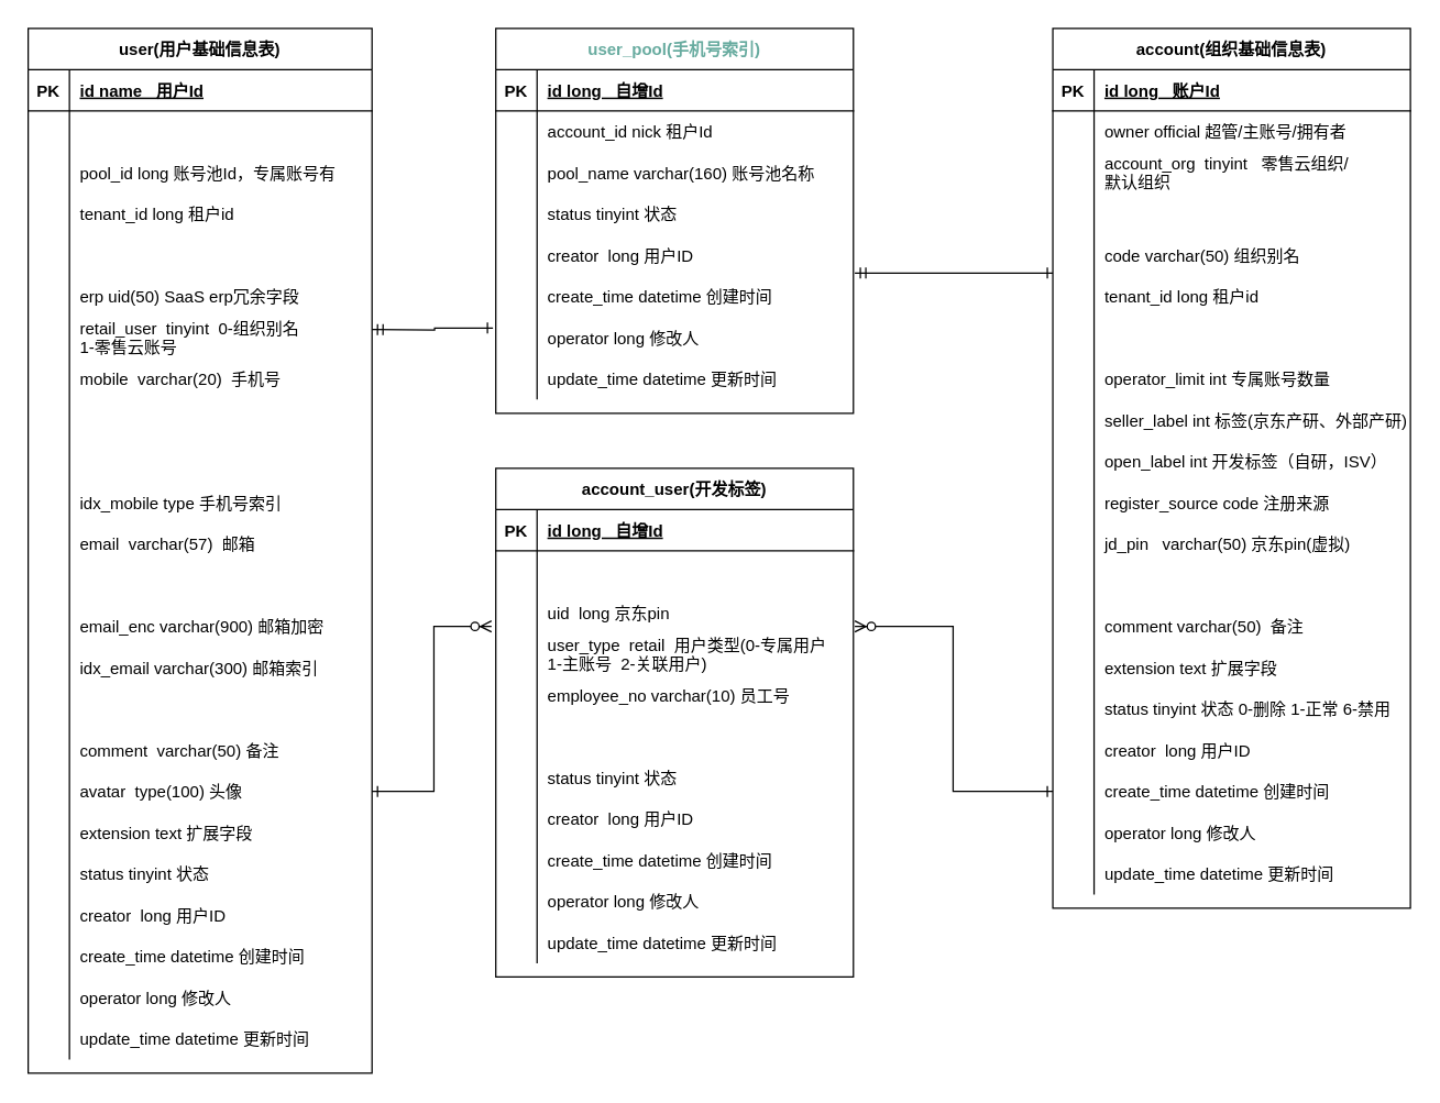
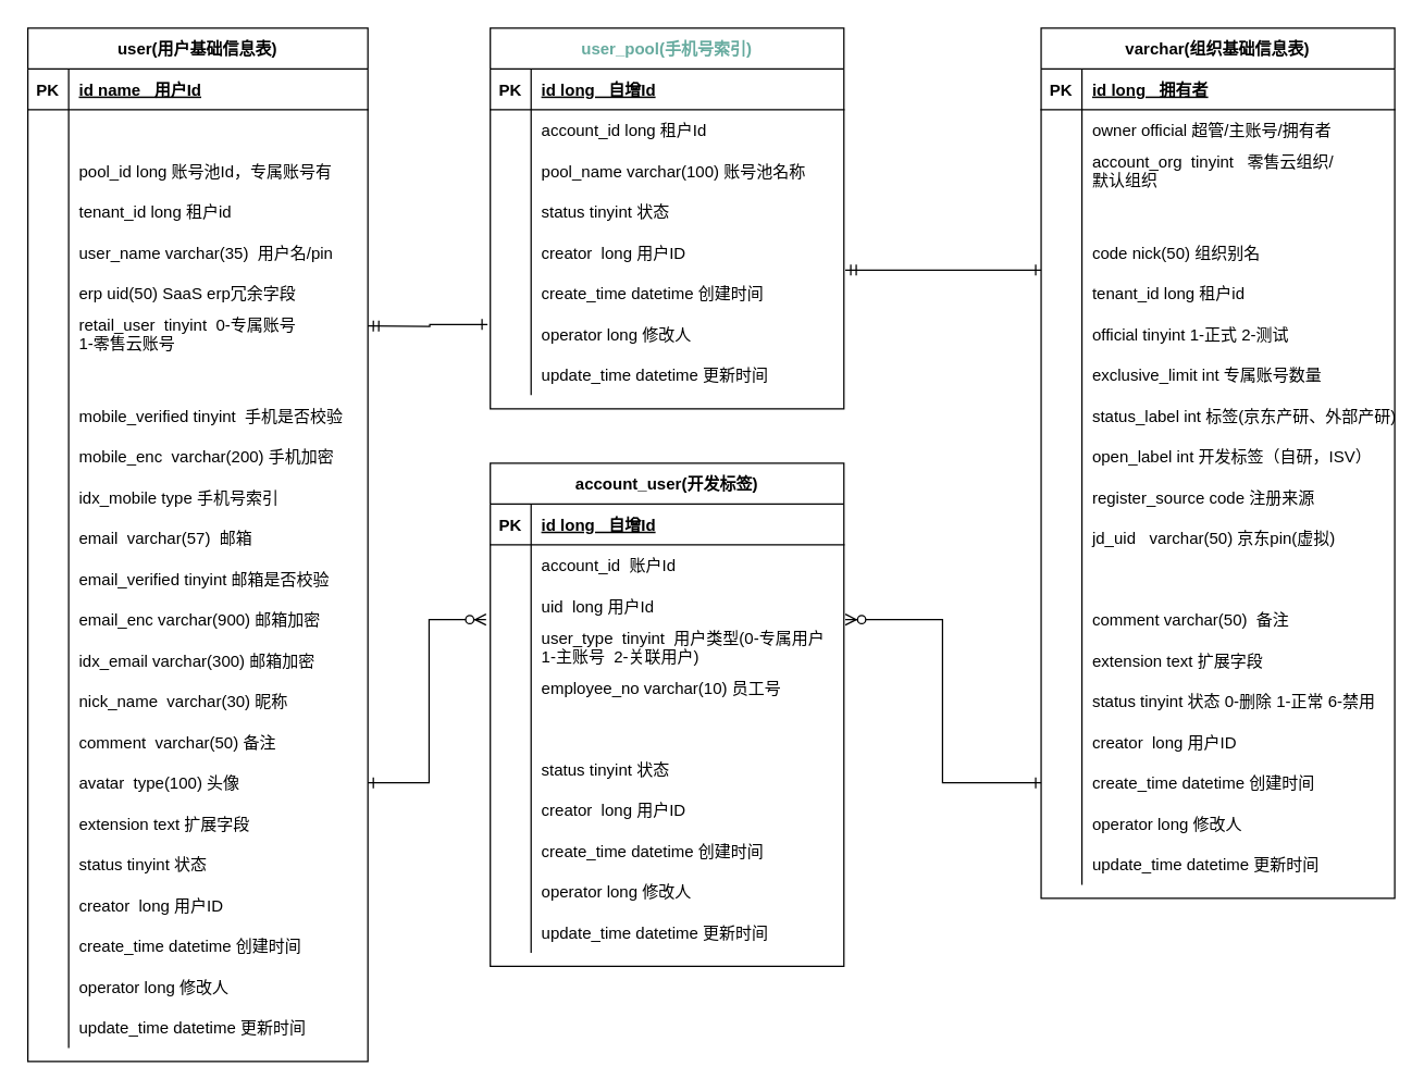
- <mxCell id="2" value="account(组织基础信息表)" style="shape=table;startSize=30;container=1;collapsible=1;childLayout=tableLayout;fixedRows=1;rowLines=0;fontStyle=1;align=center;resizeLast=1;" vertex="1" parent="1"><mxGeometry x="765" y="20" width="260" height="640" as="geometry" /></mxCell>
+ <mxCell id="2" value="varchar(组织基础信息表)" style="shape=table;startSize=30;container=1;collapsible=1;childLayout=tableLayout;fixedRows=1;rowLines=0;fontStyle=1;align=center;resizeLast=1;" vertex="1" parent="1"><mxGeometry x="765" y="20" width="260" height="640" as="geometry" /></mxCell>
- <mxCell id="5" value="id long   账户Id" style="shape=partialRectangle;overflow=hidden;connectable=0;fillColor=none;top=0;left=0;bottom=0;right=0;align=left;spacingLeft=6;fontStyle=5;" vertex="1" parent="3"><mxGeometry x="30" width="230" height="30" as="geometry"><mxRectangle width="230" height="30" as="alternateBounds" /></mxGeometry></mxCell>
+ <mxCell id="5" value="id long   拥有者" style="shape=partialRectangle;overflow=hidden;connectable=0;fillColor=none;top=0;left=0;bottom=0;right=0;align=left;spacingLeft=6;fontStyle=5;" vertex="1" parent="3"><mxGeometry x="30" width="230" height="30" as="geometry"><mxRectangle width="230" height="30" as="alternateBounds" /></mxGeometry></mxCell>
- <mxCell id="174" value="account_id nick 租户Id" style="shape=partialRectangle;overflow=hidden;connectable=0;fillColor=none;top=0;left=0;bottom=0;right=0;align=left;spacingLeft=6;" vertex="1" parent="172"><mxGeometry x="30" width="230" height="30" as="geometry"><mxRectangle width="230" height="30" as="alternateBounds" /></mxGeometry></mxCell>
+ <mxCell id="174" value="account_id long 租户Id" style="shape=partialRectangle;overflow=hidden;connectable=0;fillColor=none;top=0;left=0;bottom=0;right=0;align=left;spacingLeft=6;" vertex="1" parent="172"><mxGeometry x="30" width="230" height="30" as="geometry"><mxRectangle width="230" height="30" as="alternateBounds" /></mxGeometry></mxCell>
- <mxCell id="177" value="pool_name varchar(160) 账号池名称" style="shape=partialRectangle;overflow=hidden;connectable=0;fillColor=none;top=0;left=0;bottom=0;right=0;align=left;spacingLeft=6;" vertex="1" parent="175"><mxGeometry x="30" width="230" height="30" as="geometry"><mxRectangle width="230" height="30" as="alternateBounds" /></mxGeometry></mxCell>
+ <mxCell id="177" value="pool_name varchar(100) 账号池名称" style="shape=partialRectangle;overflow=hidden;connectable=0;fillColor=none;top=0;left=0;bottom=0;right=0;align=left;spacingLeft=6;" vertex="1" parent="175"><mxGeometry x="30" width="230" height="30" as="geometry"><mxRectangle width="230" height="30" as="alternateBounds" /></mxGeometry></mxCell>
+ <mxCell id="75" value="user_name varchar(35)  用户名/pin" style="shape=partialRectangle;overflow=hidden;connectable=0;fillColor=none;top=0;left=0;bottom=0;right=0;align=left;spacingLeft=6;" vertex="1" parent="73"><mxGeometry x="30" width="220" height="30" as="geometry"><mxRectangle width="220" height="30" as="alternateBounds" /></mxGeometry></mxCell>
- <mxCell id="16" value="code varchar(50) 组织别名" style="shape=partialRectangle;overflow=hidden;connectable=0;fillColor=none;top=0;left=0;bottom=0;right=0;align=left;spacingLeft=6;" vertex="1" parent="14"><mxGeometry x="30" width="230" height="30" as="geometry"><mxRectangle width="230" height="30" as="alternateBounds" /></mxGeometry></mxCell>
+ <mxCell id="16" value="code nick(50) 组织别名" style="shape=partialRectangle;overflow=hidden;connectable=0;fillColor=none;top=0;left=0;bottom=0;right=0;align=left;spacingLeft=6;" vertex="1" parent="14"><mxGeometry x="30" width="230" height="30" as="geometry"><mxRectangle width="230" height="30" as="alternateBounds" /></mxGeometry></mxCell>
- <mxCell id="81" value="retail_user  tinyint  0-组织别名&#10;1-零售云账号" style="shape=partialRectangle;overflow=hidden;connectable=0;fillColor=none;top=0;left=0;bottom=0;right=0;align=left;spacingLeft=6;" vertex="1" parent="79"><mxGeometry x="30" width="220" height="30" as="geometry"><mxRectangle width="220" height="30" as="alternateBounds" /></mxGeometry></mxCell>
+ <mxCell id="81" value="retail_user  tinyint  0-专属账号&#10;1-零售云账号" style="shape=partialRectangle;overflow=hidden;connectable=0;fillColor=none;top=0;left=0;bottom=0;right=0;align=left;spacingLeft=6;" vertex="1" parent="79"><mxGeometry x="30" width="220" height="30" as="geometry"><mxRectangle width="220" height="30" as="alternateBounds" /></mxGeometry></mxCell>
+ <mxCell id="22" value="official tinyint 1-正式 2-测试" style="shape=partialRectangle;overflow=hidden;connectable=0;fillColor=none;top=0;left=0;bottom=0;right=0;align=left;spacingLeft=6;" vertex="1" parent="20"><mxGeometry x="30" width="230" height="30" as="geometry"><mxRectangle width="230" height="30" as="alternateBounds" /></mxGeometry></mxCell>
- <mxCell id="84" value="mobile  varchar(20)  手机号" style="shape=partialRectangle;overflow=hidden;connectable=0;fillColor=none;top=0;left=0;bottom=0;right=0;align=left;spacingLeft=6;" vertex="1" parent="82"><mxGeometry x="30" width="220" height="30" as="geometry"><mxRectangle width="220" height="30" as="alternateBounds" /></mxGeometry></mxCell>
- <mxCell id="25" value="operator_limit int 专属账号数量" style="shape=partialRectangle;overflow=hidden;connectable=0;fillColor=none;top=0;left=0;bottom=0;right=0;align=left;spacingLeft=6;" vertex="1" parent="23"><mxGeometry x="30" width="230" height="30" as="geometry"><mxRectangle width="230" height="30" as="alternateBounds" /></mxGeometry></mxCell>
+ <mxCell id="25" value="exclusive_limit int 专属账号数量" style="shape=partialRectangle;overflow=hidden;connectable=0;fillColor=none;top=0;left=0;bottom=0;right=0;align=left;spacingLeft=6;" vertex="1" parent="23"><mxGeometry x="30" width="230" height="30" as="geometry"><mxRectangle width="230" height="30" as="alternateBounds" /></mxGeometry></mxCell>
+ <mxCell id="87" value="mobile_verified tinyint  手机是否校验" style="shape=partialRectangle;overflow=hidden;connectable=0;fillColor=none;top=0;left=0;bottom=0;right=0;align=left;spacingLeft=6;" vertex="1" parent="85"><mxGeometry x="30" width="220" height="30" as="geometry"><mxRectangle width="220" height="30" as="alternateBounds" /></mxGeometry></mxCell>
- <mxCell id="28" value="seller_label int 标签(京东产研、外部产研)" style="shape=partialRectangle;overflow=hidden;connectable=0;fillColor=none;top=0;left=0;bottom=0;right=0;align=left;spacingLeft=6;" vertex="1" parent="26"><mxGeometry x="30" width="230" height="30" as="geometry"><mxRectangle width="230" height="30" as="alternateBounds" /></mxGeometry></mxCell>
+ <mxCell id="28" value="status_label int 标签(京东产研、外部产研)" style="shape=partialRectangle;overflow=hidden;connectable=0;fillColor=none;top=0;left=0;bottom=0;right=0;align=left;spacingLeft=6;" vertex="1" parent="26"><mxGeometry x="30" width="230" height="30" as="geometry"><mxRectangle width="230" height="30" as="alternateBounds" /></mxGeometry></mxCell>
+ <mxCell id="90" value="mobile_enc  varchar(200) 手机加密" style="shape=partialRectangle;overflow=hidden;connectable=0;fillColor=none;top=0;left=0;bottom=0;right=0;align=left;spacingLeft=6;" vertex="1" parent="88"><mxGeometry x="30" width="220" height="30" as="geometry"><mxRectangle width="220" height="30" as="alternateBounds" /></mxGeometry></mxCell>
- <mxCell id="37" value="jd_pin   varchar(50) 京东pin(虚拟)" style="shape=partialRectangle;overflow=hidden;connectable=0;fillColor=none;top=0;left=0;bottom=0;right=0;align=left;spacingLeft=6;" vertex="1" parent="35"><mxGeometry x="30" width="230" height="30" as="geometry"><mxRectangle width="230" height="30" as="alternateBounds" /></mxGeometry></mxCell>
+ <mxCell id="37" value="jd_uid   varchar(50) 京东pin(虚拟)" style="shape=partialRectangle;overflow=hidden;connectable=0;fillColor=none;top=0;left=0;bottom=0;right=0;align=left;spacingLeft=6;" vertex="1" parent="35"><mxGeometry x="30" width="230" height="30" as="geometry"><mxRectangle width="230" height="30" as="alternateBounds" /></mxGeometry></mxCell>
+ <mxCell id="139" value="account_id  账户Id" style="shape=partialRectangle;overflow=hidden;connectable=0;fillColor=none;top=0;left=0;bottom=0;right=0;align=left;spacingLeft=6;" vertex="1" parent="137"><mxGeometry x="30" width="230" height="30" as="geometry"><mxRectangle width="230" height="30" as="alternateBounds" /></mxGeometry></mxCell>
+ <mxCell id="99" value="email_verified tinyint 邮箱是否校验" style="shape=partialRectangle;overflow=hidden;connectable=0;fillColor=none;top=0;left=0;bottom=0;right=0;align=left;spacingLeft=6;" vertex="1" parent="97"><mxGeometry x="30" width="220" height="30" as="geometry"><mxRectangle width="220" height="30" as="alternateBounds" /></mxGeometry></mxCell>
- <mxCell id="142" value="uid  long 京东pin" style="shape=partialRectangle;overflow=hidden;connectable=0;fillColor=none;top=0;left=0;bottom=0;right=0;align=left;spacingLeft=6;" vertex="1" parent="140"><mxGeometry x="30" width="230" height="30" as="geometry"><mxRectangle width="230" height="30" as="alternateBounds" /></mxGeometry></mxCell>
+ <mxCell id="142" value="uid  long 用户Id" style="shape=partialRectangle;overflow=hidden;connectable=0;fillColor=none;top=0;left=0;bottom=0;right=0;align=left;spacingLeft=6;" vertex="1" parent="140"><mxGeometry x="30" width="230" height="30" as="geometry"><mxRectangle width="230" height="30" as="alternateBounds" /></mxGeometry></mxCell>
- <mxCell id="145" value="user_type  retail  用户类型(0-专属用户&#10;1-主账号  2-关联用户)" style="shape=partialRectangle;overflow=hidden;connectable=0;fillColor=none;top=0;left=0;bottom=0;right=0;align=left;spacingLeft=6;" vertex="1" parent="143"><mxGeometry x="30" width="230" height="30" as="geometry"><mxRectangle width="230" height="30" as="alternateBounds" /></mxGeometry></mxCell>
+ <mxCell id="145" value="user_type  tinyint  用户类型(0-专属用户&#10;1-主账号  2-关联用户)" style="shape=partialRectangle;overflow=hidden;connectable=0;fillColor=none;top=0;left=0;bottom=0;right=0;align=left;spacingLeft=6;" vertex="1" parent="143"><mxGeometry x="30" width="230" height="30" as="geometry"><mxRectangle width="230" height="30" as="alternateBounds" /></mxGeometry></mxCell>
- <mxCell id="105" value="idx_email varchar(300) 邮箱索引" style="shape=partialRectangle;overflow=hidden;connectable=0;fillColor=none;top=0;left=0;bottom=0;right=0;align=left;spacingLeft=6;" vertex="1" parent="103"><mxGeometry x="30" width="220" height="30" as="geometry"><mxRectangle width="220" height="30" as="alternateBounds" /></mxGeometry></mxCell>
+ <mxCell id="105" value="idx_email varchar(300) 邮箱加密" style="shape=partialRectangle;overflow=hidden;connectable=0;fillColor=none;top=0;left=0;bottom=0;right=0;align=left;spacingLeft=6;" vertex="1" parent="103"><mxGeometry x="30" width="220" height="30" as="geometry"><mxRectangle width="220" height="30" as="alternateBounds" /></mxGeometry></mxCell>
+ <mxCell id="108" value="nick_name  varchar(30) 昵称" style="shape=partialRectangle;overflow=hidden;connectable=0;fillColor=none;top=0;left=0;bottom=0;right=0;align=left;spacingLeft=6;" vertex="1" parent="106"><mxGeometry x="30" width="220" height="30" as="geometry"><mxRectangle width="220" height="30" as="alternateBounds" /></mxGeometry></mxCell>
